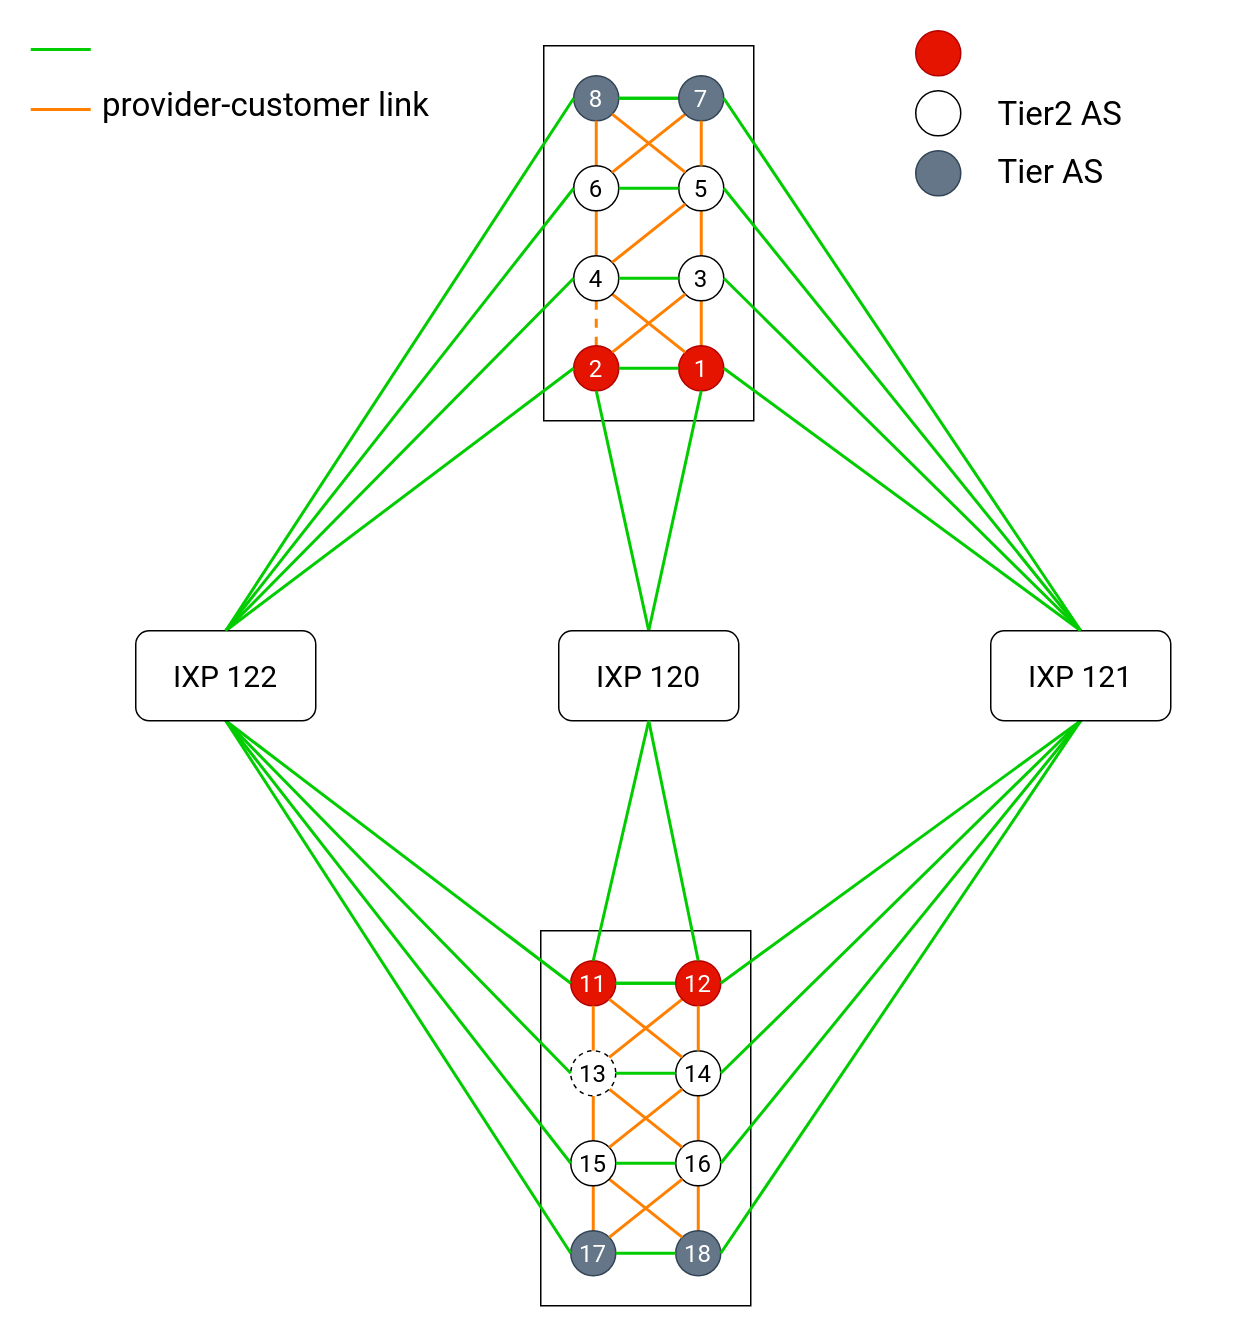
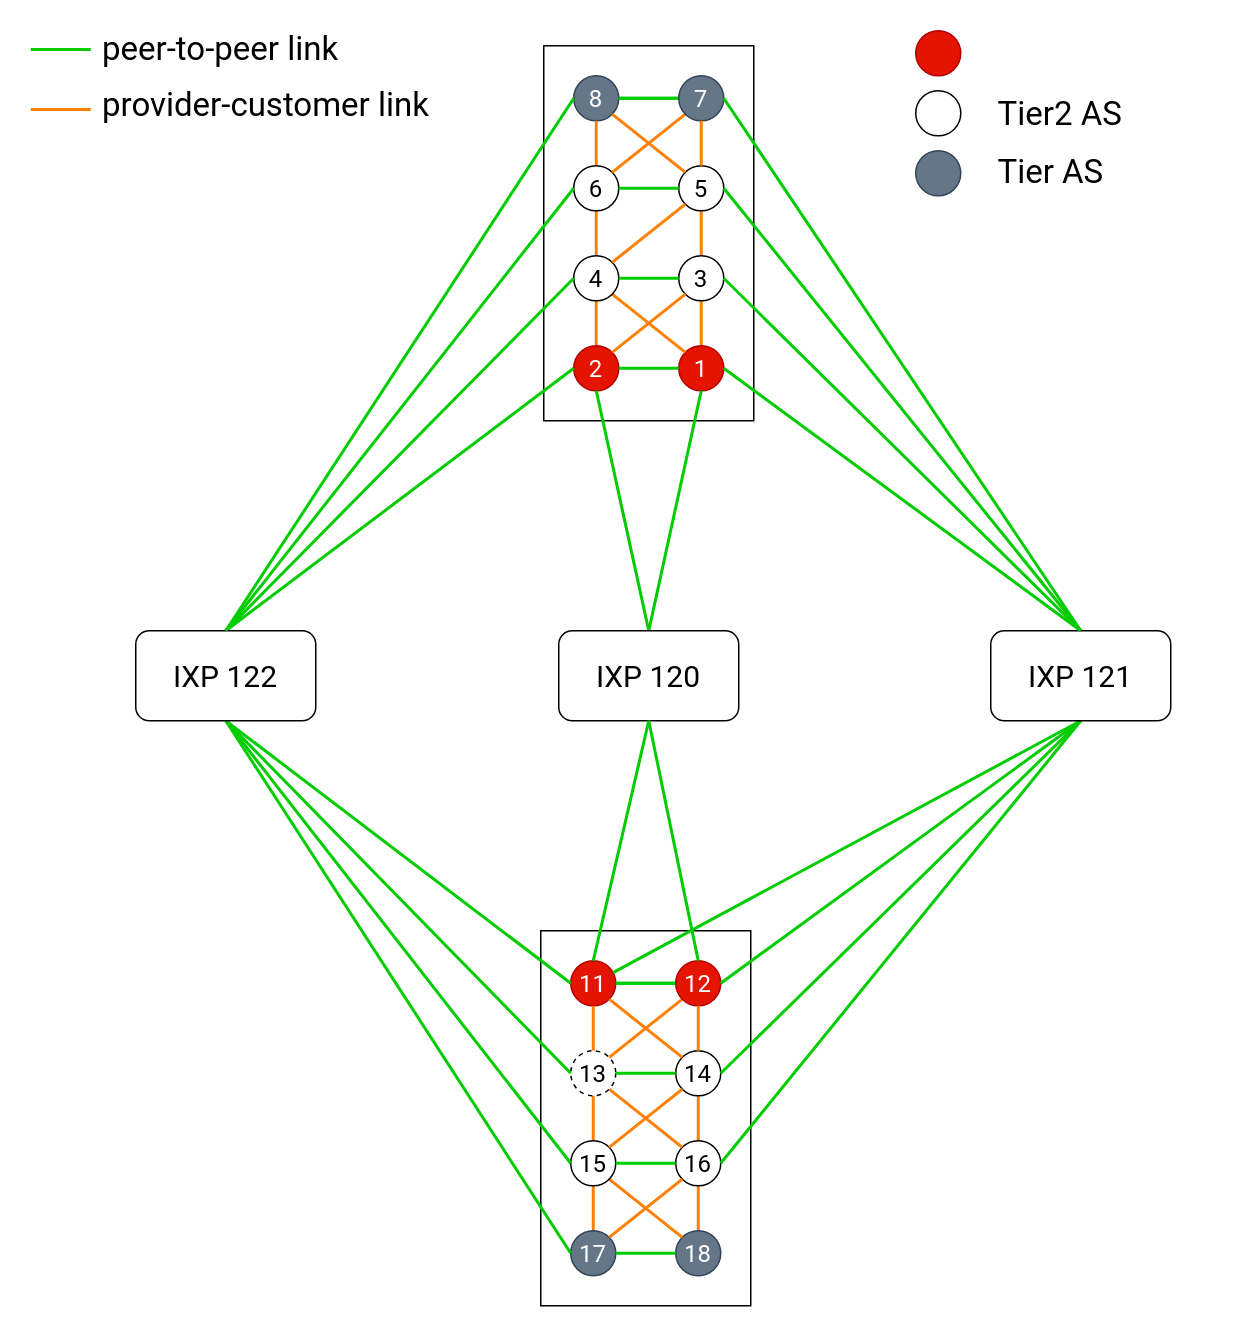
+ <mxCell id="81" value="peer-to-peer link" style="text;html=1;strokeColor=none;fillColor=none;align=left;verticalAlign=middle;whiteSpace=wrap;rounded=0;fontFamily=Roboto;fontSize=22;" parent="78" vertex="1"><mxGeometry x="45.51" width="234.49" height="25" as="geometry" /></mxCell>
- <mxCell id="31" style="edgeStyle=none;rounded=0;orthogonalLoop=1;jettySize=auto;html=1;exitX=0.5;exitY=1;exitDx=0;exitDy=0;entryX=0.5;entryY=0;entryDx=0;entryDy=0;endArrow=none;endFill=0;fontFamily=Roboto;fontSize=16;strokeWidth=2;strokeColor=#FF8000;dashed=1;" parent="29" source="42" target="38" edge="1"><mxGeometry relative="1" as="geometry" /></mxCell>
+ <mxCell id="31" style="edgeStyle=none;rounded=0;orthogonalLoop=1;jettySize=auto;html=1;exitX=0.5;exitY=1;exitDx=0;exitDy=0;entryX=0.5;entryY=0;entryDx=0;entryDy=0;endArrow=none;endFill=0;fontFamily=Roboto;fontSize=16;strokeWidth=2;strokeColor=#FF8000;" parent="29" source="42" target="38" edge="1"><mxGeometry relative="1" as="geometry" /></mxCell>
- <mxCell id="72" style="edgeStyle=none;rounded=0;orthogonalLoop=1;jettySize=auto;html=1;exitX=0.5;exitY=1;exitDx=0;exitDy=0;entryX=1;entryY=0.5;entryDx=0;entryDy=0;endArrow=none;endFill=0;strokeColor=#00CC00;strokeWidth=2;fontFamily=Roboto;fontSize=16;" parent="1" source="73" target="12" edge="1"><mxGeometry relative="1" as="geometry"><mxPoint x="818.24" y="605" as="targetPoint" /></mxGeometry></mxCell>
+ <mxCell id="72" style="edgeStyle=none;rounded=0;orthogonalLoop=1;jettySize=auto;html=1;exitX=0.5;exitY=1;exitDx=0;exitDy=0;endArrow=none;endFill=0;strokeColor=#00CC00;strokeWidth=2;fontFamily=Roboto;fontSize=16;" parent="1" source="73" target="8" edge="1"><mxGeometry relative="1" as="geometry"><mxPoint x="818.24" y="605" as="targetPoint" /></mxGeometry></mxCell>
